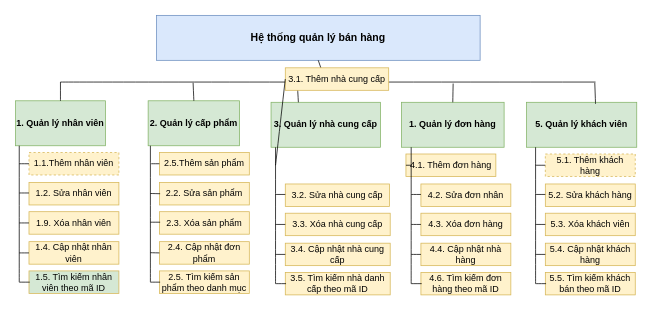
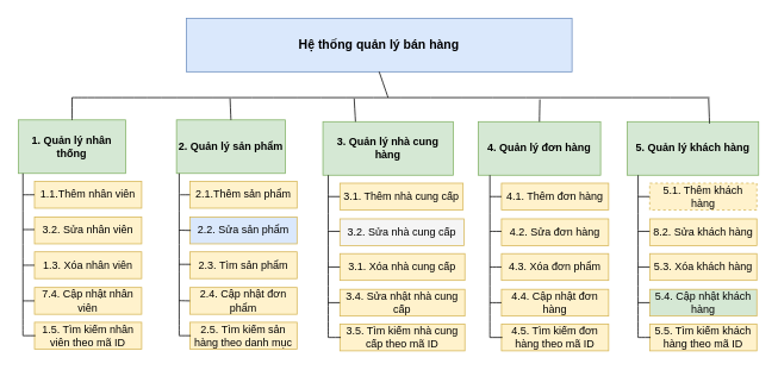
- <mxCell id="37" value="3.1. Thêm nhà cung cấp" style="rounded=0;whiteSpace=wrap;html=1;fillColor=#fff2cc;strokeColor=#d6b656;" vertex="1" parent="1"><mxGeometry x="380" y="90" width="138" height="30" as="geometry" /></mxCell>
+ <mxCell id="37" value="3.1. Thêm nhà cung cấp" style="rounded=0;whiteSpace=wrap;html=1;fillColor=#fff2cc;strokeColor=#d6b656;" vertex="1" parent="1"><mxGeometry x="380" y="205" width="138" height="30" as="geometry" /></mxCell>
- <mxCell id="3" value="1. Quản lý nhân viên" style="rounded=0;whiteSpace=wrap;html=1;verticalAlign=middle;fillColor=#d5e8d4;strokeColor=#82b366;fontStyle=1;fontSize=12;" vertex="1" parent="1"><mxGeometry x="20" y="134" width="120" height="60" as="geometry" /></mxCell>
+ <mxCell id="3" value="1. Quản lý nhân thống" style="rounded=0;whiteSpace=wrap;html=1;verticalAlign=middle;fillColor=#d5e8d4;strokeColor=#82b366;fontStyle=1;fontSize=12;" vertex="1" parent="1"><mxGeometry x="20" y="134" width="120" height="60" as="geometry" /></mxCell>
- <mxCell id="4" value="2. Quản lý cấp phẩm" style="rounded=0;whiteSpace=wrap;html=1;verticalAlign=middle;fillColor=#d5e8d4;strokeColor=#82b366;fontStyle=1;fontSize=12;" vertex="1" parent="1"><mxGeometry x="197" y="134" width="122" height="60" as="geometry" /></mxCell>
+ <mxCell id="4" value="2. Quản lý sản phẩm" style="rounded=0;whiteSpace=wrap;html=1;verticalAlign=middle;fillColor=#d5e8d4;strokeColor=#82b366;fontStyle=1;fontSize=12;" vertex="1" parent="1"><mxGeometry x="197" y="134" width="122" height="60" as="geometry" /></mxCell>
- <mxCell id="5" value="3. Quản lý nhà cung cấp" style="rounded=0;whiteSpace=wrap;html=1;verticalAlign=middle;fillColor=#d5e8d4;strokeColor=#82b366;fontStyle=1;fontSize=12;" vertex="1" parent="1"><mxGeometry x="361" y="136" width="146" height="60" as="geometry" /></mxCell>
+ <mxCell id="5" value="3. Quản lý nhà cung hàng" style="rounded=0;whiteSpace=wrap;html=1;verticalAlign=middle;fillColor=#d5e8d4;strokeColor=#82b366;fontStyle=1;fontSize=12;" vertex="1" parent="1"><mxGeometry x="361" y="136" width="146" height="60" as="geometry" /></mxCell>
- <mxCell id="6" value="1. Quản lý đơn hàng" style="rounded=0;whiteSpace=wrap;html=1;verticalAlign=middle;fillColor=#d5e8d4;strokeColor=#82b366;fontStyle=1;fontSize=12;" vertex="1" parent="1"><mxGeometry x="535" y="136" width="137" height="60" as="geometry" /></mxCell>
+ <mxCell id="6" value="4. Quản lý đơn hàng" style="rounded=0;whiteSpace=wrap;html=1;verticalAlign=middle;fillColor=#d5e8d4;strokeColor=#82b366;fontStyle=1;fontSize=12;" vertex="1" parent="1"><mxGeometry x="535" y="136" width="137" height="60" as="geometry" /></mxCell>
- <mxCell id="7" value="5. Quản lý khách viên" style="rounded=0;whiteSpace=wrap;html=1;verticalAlign=middle;fillColor=#d5e8d4;strokeColor=#82b366;fontStyle=1;fontSize=12;" vertex="1" parent="1"><mxGeometry x="702" y="136" width="147" height="60" as="geometry" /></mxCell>
+ <mxCell id="7" value="5. Quản lý khách hàng" style="rounded=0;whiteSpace=wrap;html=1;verticalAlign=middle;fillColor=#d5e8d4;strokeColor=#82b366;fontStyle=1;fontSize=12;" vertex="1" parent="1"><mxGeometry x="702" y="136" width="147" height="60" as="geometry" /></mxCell>
- <mxCell id="15" value="1.1.Thêm nhân viên" style="rounded=0;whiteSpace=wrap;html=1;fillColor=#fff2cc;strokeColor=#d6b656;dashed=1;" vertex="1" parent="1"><mxGeometry x="38" y="203" width="120" height="30" as="geometry" /></mxCell>
+ <mxCell id="15" value="1.1.Thêm nhân viên" style="rounded=0;whiteSpace=wrap;html=1;fillColor=#fff2cc;strokeColor=#d6b656;" vertex="1" parent="1"><mxGeometry x="38" y="203" width="120" height="30" as="geometry" /></mxCell>
- <mxCell id="26" value="2.5.Thêm sản phẩm" style="rounded=0;whiteSpace=wrap;html=1;fillColor=#fff2cc;strokeColor=#d6b656;" vertex="1" parent="1"><mxGeometry x="212" y="203" width="120" height="30" as="geometry" /></mxCell>
+ <mxCell id="26" value="2.1.Thêm sản phẩm" style="rounded=0;whiteSpace=wrap;html=1;fillColor=#fff2cc;strokeColor=#d6b656;" vertex="1" parent="1"><mxGeometry x="212" y="203" width="120" height="30" as="geometry" /></mxCell>
- <mxCell id="48" value="4.1. Thêm đơn hàng" style="rounded=0;whiteSpace=wrap;html=1;fillColor=#fff2cc;strokeColor=#d6b656;" vertex="1" parent="1"><mxGeometry x="541" y="205" width="120" height="30" as="geometry" /></mxCell>
+ <mxCell id="48" value="4.1. Thêm đơn hàng" style="rounded=0;whiteSpace=wrap;html=1;fillColor=#fff2cc;strokeColor=#d6b656;" vertex="1" parent="1"><mxGeometry x="561" y="205" width="120" height="30" as="geometry" /></mxCell>
- <mxCell id="16" value="1.2. Sửa nhân viên" style="rounded=0;whiteSpace=wrap;html=1;fillColor=#fff2cc;strokeColor=#d6b656;" vertex="1" parent="1"><mxGeometry x="38" y="243" width="120" height="30" as="geometry" /></mxCell>
+ <mxCell id="16" value="3.2. Sửa nhân viên" style="rounded=0;whiteSpace=wrap;html=1;fillColor=#fff2cc;strokeColor=#d6b656;" vertex="1" parent="1"><mxGeometry x="38" y="243" width="120" height="30" as="geometry" /></mxCell>
- <mxCell id="27" value="2.2. Sửa sản phẩm" style="rounded=0;whiteSpace=wrap;html=1;fillColor=#fff2cc;strokeColor=#d6b656;" vertex="1" parent="1"><mxGeometry x="212" y="243" width="120" height="30" as="geometry" /></mxCell>
+ <mxCell id="27" value="2.2. Sửa sản phẩm" style="rounded=0;whiteSpace=wrap;html=1;fillColor=#dae8fc;strokeColor=#d6b656;" vertex="1" parent="1"><mxGeometry x="212" y="243" width="120" height="30" as="geometry" /></mxCell>
- <mxCell id="38" value="3.2. Sửa nhà cung cấp" style="rounded=0;whiteSpace=wrap;html=1;fillColor=#fff2cc;strokeColor=#d6b656;" vertex="1" parent="1"><mxGeometry x="380" y="245" width="139" height="30" as="geometry" /></mxCell>
+ <mxCell id="38" value="3.2. Sửa nhà cung cấp" style="rounded=0;whiteSpace=wrap;html=1;fillColor=#f5f5f5;strokeColor=#d6b656;" vertex="1" parent="1"><mxGeometry x="380" y="245" width="139" height="30" as="geometry" /></mxCell>
- <mxCell id="49" value="4.2. Sửa đơn nhân" style="rounded=0;whiteSpace=wrap;html=1;fillColor=#fff2cc;strokeColor=#d6b656;" vertex="1" parent="1"><mxGeometry x="561" y="245" width="120" height="30" as="geometry" /></mxCell>
+ <mxCell id="49" value="4.2. Sửa đơn hàng" style="rounded=0;whiteSpace=wrap;html=1;fillColor=#fff2cc;strokeColor=#d6b656;" vertex="1" parent="1"><mxGeometry x="561" y="245" width="120" height="30" as="geometry" /></mxCell>
- <mxCell id="60" value="5.2. Sửa khách hàng" style="rounded=0;whiteSpace=wrap;html=1;fillColor=#fff2cc;strokeColor=#d6b656;" vertex="1" parent="1"><mxGeometry x="727" y="245" width="120" height="30" as="geometry" /></mxCell>
+ <mxCell id="60" value="8.2. Sửa khách hàng" style="rounded=0;whiteSpace=wrap;html=1;fillColor=#fff2cc;strokeColor=#d6b656;" vertex="1" parent="1"><mxGeometry x="727" y="245" width="120" height="30" as="geometry" /></mxCell>
- <mxCell id="17" value="1.9. Xóa nhân viên" style="rounded=0;whiteSpace=wrap;html=1;fillColor=#fff2cc;strokeColor=#d6b656;" vertex="1" parent="1"><mxGeometry x="38" y="282" width="120" height="30" as="geometry" /></mxCell>
+ <mxCell id="17" value="1.3. Xóa nhân viên" style="rounded=0;whiteSpace=wrap;html=1;fillColor=#fff2cc;strokeColor=#d6b656;" vertex="1" parent="1"><mxGeometry x="38" y="282" width="120" height="30" as="geometry" /></mxCell>
- <mxCell id="28" value="2.3. Xóa sản phẩm" style="rounded=0;whiteSpace=wrap;html=1;fillColor=#fff2cc;strokeColor=#d6b656;" vertex="1" parent="1"><mxGeometry x="212" y="282" width="120" height="30" as="geometry" /></mxCell>
+ <mxCell id="28" value="2.3. Tìm sản phẩm" style="rounded=0;whiteSpace=wrap;html=1;fillColor=#fff2cc;strokeColor=#d6b656;" vertex="1" parent="1"><mxGeometry x="212" y="282" width="120" height="30" as="geometry" /></mxCell>
- <mxCell id="39" value="3.3. Xóa nhà cung cấp" style="rounded=0;whiteSpace=wrap;html=1;fillColor=#fff2cc;strokeColor=#d6b656;" vertex="1" parent="1"><mxGeometry x="380" y="284" width="140" height="30" as="geometry" /></mxCell>
+ <mxCell id="39" value="3.1. Xóa nhà cung cấp" style="rounded=0;whiteSpace=wrap;html=1;fillColor=#fff2cc;strokeColor=#d6b656;" vertex="1" parent="1"><mxGeometry x="380" y="284" width="140" height="30" as="geometry" /></mxCell>
- <mxCell id="50" value="4.3. Xóa đơn hàng" style="rounded=0;whiteSpace=wrap;html=1;fillColor=#fff2cc;strokeColor=#d6b656;" vertex="1" parent="1"><mxGeometry x="561" y="284" width="120" height="30" as="geometry" /></mxCell>
+ <mxCell id="50" value="4.3. Xóa đơn phẩm" style="rounded=0;whiteSpace=wrap;html=1;fillColor=#fff2cc;strokeColor=#d6b656;" vertex="1" parent="1"><mxGeometry x="561" y="284" width="120" height="30" as="geometry" /></mxCell>
- <mxCell id="61" value="5.3. Xóa khách viên" style="rounded=0;whiteSpace=wrap;html=1;fillColor=#fff2cc;strokeColor=#d6b656;" vertex="1" parent="1"><mxGeometry x="727" y="284" width="120" height="30" as="geometry" /></mxCell>
+ <mxCell id="61" value="5.3. Xóa khách hàng" style="rounded=0;whiteSpace=wrap;html=1;fillColor=#fff2cc;strokeColor=#d6b656;" vertex="1" parent="1"><mxGeometry x="727" y="284" width="120" height="30" as="geometry" /></mxCell>
- <mxCell id="18" value="1.4. Cập nhật nhân viên" style="rounded=0;whiteSpace=wrap;html=1;fillColor=#fff2cc;strokeColor=#d6b656;" vertex="1" parent="1"><mxGeometry x="38" y="322" width="120" height="30" as="geometry" /></mxCell>
+ <mxCell id="18" value="7.4. Cập nhật nhân viên" style="rounded=0;whiteSpace=wrap;html=1;fillColor=#fff2cc;strokeColor=#d6b656;" vertex="1" parent="1"><mxGeometry x="38" y="322" width="120" height="30" as="geometry" /></mxCell>
- <mxCell id="40" value="3.4. Cập nhật nhà cung cấp" style="rounded=0;whiteSpace=wrap;html=1;fillColor=#fff2cc;strokeColor=#d6b656;" vertex="1" parent="1"><mxGeometry x="380" y="324" width="140" height="30" as="geometry" /></mxCell>
+ <mxCell id="40" value="3.4. Sửa nhật nhà cung cấp" style="rounded=0;whiteSpace=wrap;html=1;fillColor=#fff2cc;strokeColor=#d6b656;" vertex="1" parent="1"><mxGeometry x="380" y="324" width="140" height="30" as="geometry" /></mxCell>
- <mxCell id="51" value="4.4. Cập nhật nhà hàng" style="rounded=0;whiteSpace=wrap;html=1;fillColor=#fff2cc;strokeColor=#d6b656;" vertex="1" parent="1"><mxGeometry x="561" y="324" width="120" height="30" as="geometry" /></mxCell>
+ <mxCell id="51" value="4.4. Cập nhật đơn hàng" style="rounded=0;whiteSpace=wrap;html=1;fillColor=#fff2cc;strokeColor=#d6b656;" vertex="1" parent="1"><mxGeometry x="561" y="324" width="120" height="30" as="geometry" /></mxCell>
- <mxCell id="62" value="5.4. Cập nhật khách hàng" style="rounded=0;whiteSpace=wrap;html=1;fillColor=#fff2cc;strokeColor=#d6b656;" vertex="1" parent="1"><mxGeometry x="727" y="324" width="120" height="30" as="geometry" /></mxCell>
+ <mxCell id="62" value="5.4. Cập nhật khách hàng" style="rounded=0;whiteSpace=wrap;html=1;fillColor=#d5e8d4;strokeColor=#d6b656;" vertex="1" parent="1"><mxGeometry x="727" y="324" width="120" height="30" as="geometry" /></mxCell>
- <mxCell id="19" value="1.5. Tìm kiếm nhân viên theo mã ID" style="rounded=0;whiteSpace=wrap;html=1;fillColor=#d5e8d4;strokeColor=#d6b656;" vertex="1" parent="1"><mxGeometry x="38" y="361" width="120" height="30" as="geometry" /></mxCell>
+ <mxCell id="19" value="1.5. Tìm kiếm nhân viên theo mã ID" style="rounded=0;whiteSpace=wrap;html=1;fillColor=#fff2cc;strokeColor=#d6b656;" vertex="1" parent="1"><mxGeometry x="38" y="361" width="120" height="30" as="geometry" /></mxCell>
- <mxCell id="30" value="2.5. Tìm kiếm sản phẩm theo danh mục" style="rounded=0;whiteSpace=wrap;html=1;fillColor=#fff2cc;strokeColor=#d6b656;" vertex="1" parent="1"><mxGeometry x="212" y="361" width="120" height="30" as="geometry" /></mxCell>
+ <mxCell id="30" value="2.5. Tìm kiếm sản hàng theo danh mục" style="rounded=0;whiteSpace=wrap;html=1;fillColor=#fff2cc;strokeColor=#d6b656;" vertex="1" parent="1"><mxGeometry x="212" y="361" width="120" height="30" as="geometry" /></mxCell>
- <mxCell id="41" value="3.5. Tìm kiếm nhà danh cấp theo mã ID" style="rounded=0;whiteSpace=wrap;html=1;fillColor=#fff2cc;strokeColor=#d6b656;" vertex="1" parent="1"><mxGeometry x="380" y="363" width="140" height="30" as="geometry" /></mxCell>
+ <mxCell id="41" value="3.5. Tìm kiếm nhà cung cấp theo mã ID" style="rounded=0;whiteSpace=wrap;html=1;fillColor=#fff2cc;strokeColor=#d6b656;" vertex="1" parent="1"><mxGeometry x="380" y="363" width="140" height="30" as="geometry" /></mxCell>
- <mxCell id="52" value="4.6. Tìm kiếm đơn hàng theo mã ID" style="rounded=0;whiteSpace=wrap;html=1;fillColor=#fff2cc;strokeColor=#d6b656;" vertex="1" parent="1"><mxGeometry x="561" y="363" width="120" height="30" as="geometry" /></mxCell>
+ <mxCell id="52" value="4.5. Tìm kiếm đơn hàng theo mã ID" style="rounded=0;whiteSpace=wrap;html=1;fillColor=#fff2cc;strokeColor=#d6b656;" vertex="1" parent="1"><mxGeometry x="561" y="363" width="120" height="30" as="geometry" /></mxCell>
- <mxCell id="63" value="5.5. Tìm kiếm khách bán theo mã ID" style="rounded=0;whiteSpace=wrap;html=1;fillColor=#fff2cc;strokeColor=#d6b656;" vertex="1" parent="1"><mxGeometry x="727" y="363" width="120" height="30" as="geometry" /></mxCell>
+ <mxCell id="63" value="5.5. Tìm kiếm khách hàng theo mã ID" style="rounded=0;whiteSpace=wrap;html=1;fillColor=#fff2cc;strokeColor=#d6b656;" vertex="1" parent="1"><mxGeometry x="727" y="363" width="120" height="30" as="geometry" /></mxCell>
